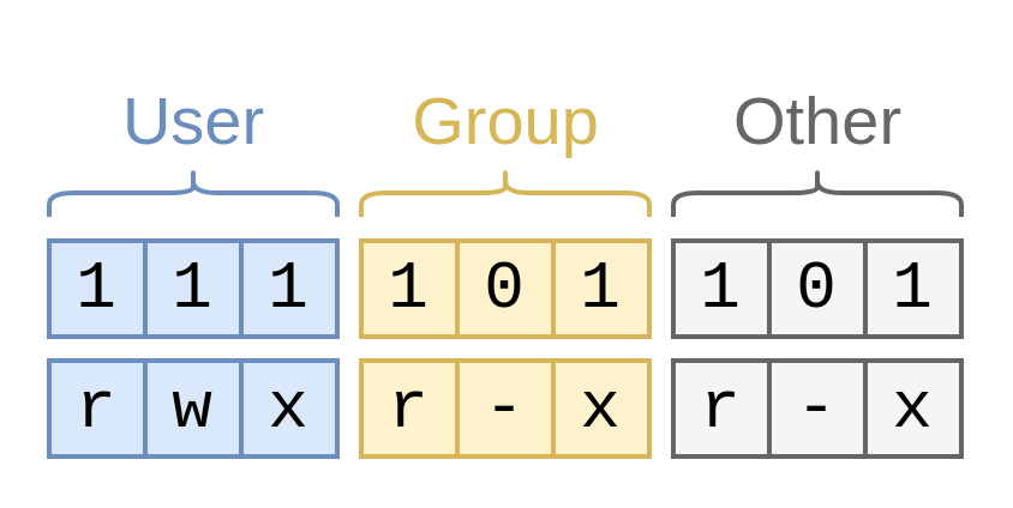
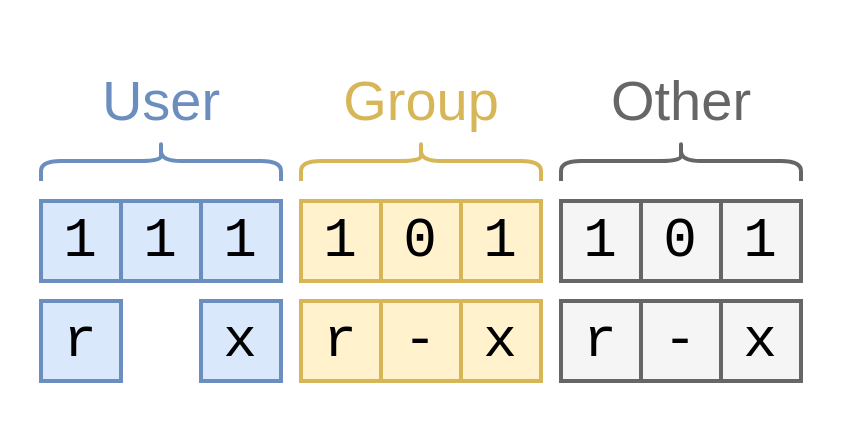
- <mxCell id="18" value="w" style="rounded=0;whiteSpace=wrap;html=1;strokeWidth=2;fillColor=#dae8fc;fontFamily=Courier New;fontSize=28;strokeColor=#6c8ebf;" vertex="1" parent="1"><mxGeometry x="60" y="150" width="40" height="40" as="geometry" /></mxCell>
